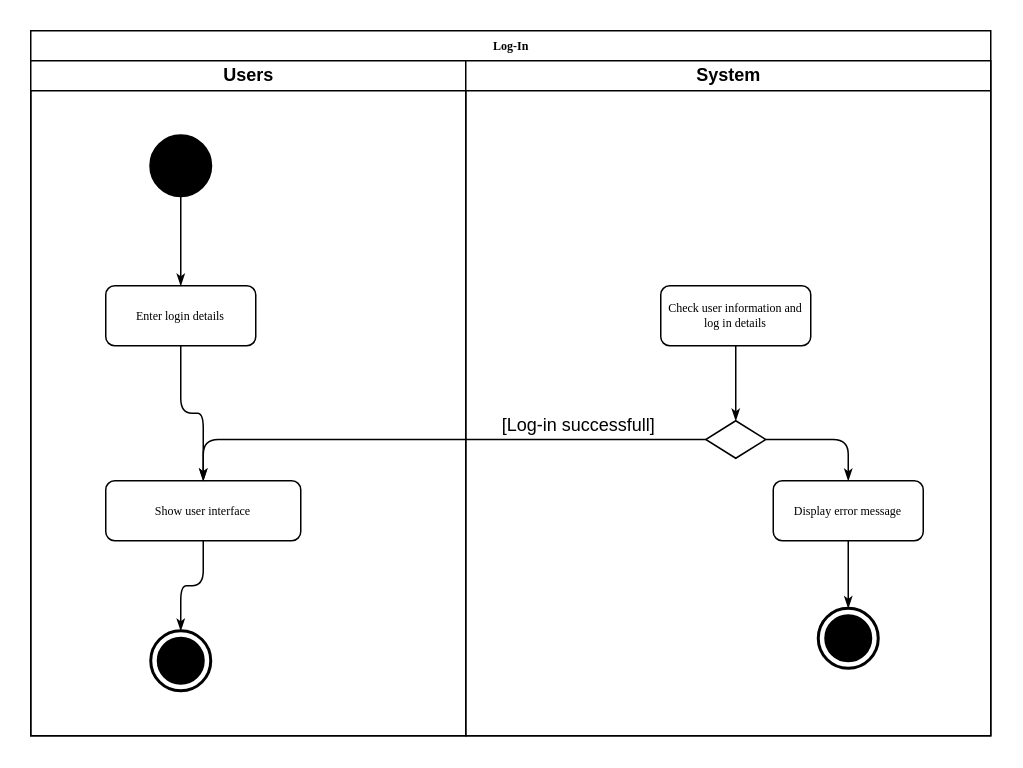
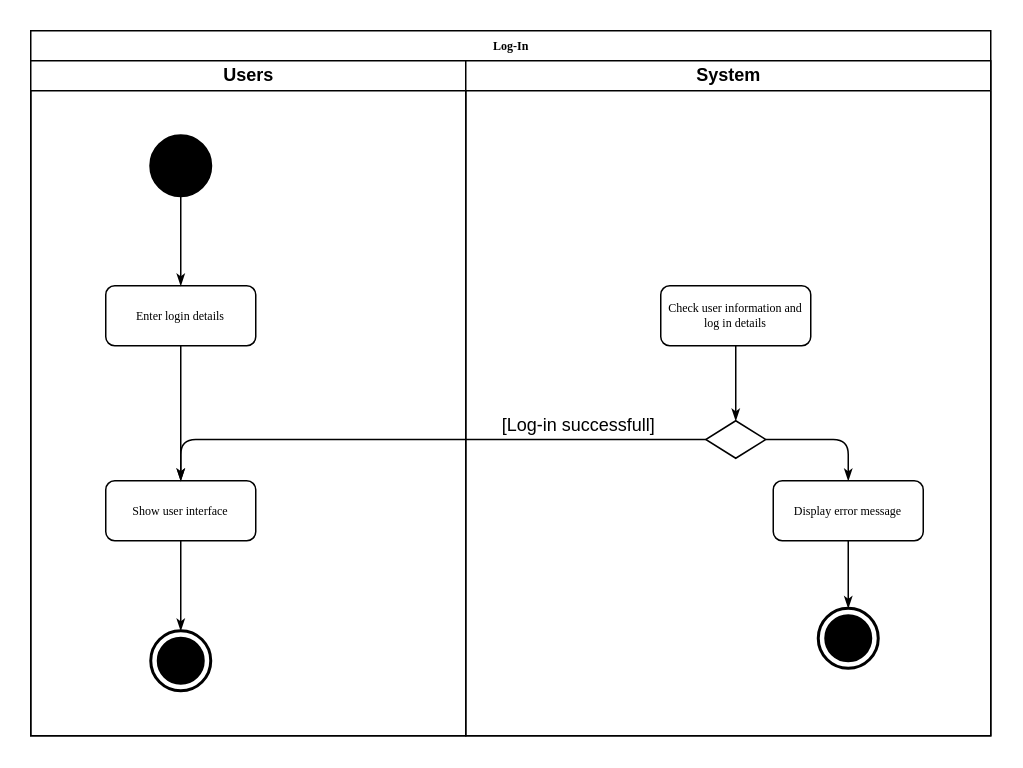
- <mxCell id="8" value="Show user interface" style="rounded=1;whiteSpace=wrap;html=1;shadow=0;labelBackgroundColor=none;strokeWidth=1;fontFamily=Verdana;fontSize=8;align=center;" parent="3" vertex="1"><mxGeometry x="50" y="280" width="130" height="40" as="geometry" /></mxCell>
+ <mxCell id="8" value="Show user interface" style="rounded=1;whiteSpace=wrap;html=1;shadow=0;labelBackgroundColor=none;strokeWidth=1;fontFamily=Verdana;fontSize=8;align=center;" parent="3" vertex="1"><mxGeometry x="50" y="280" width="100" height="40" as="geometry" /></mxCell>
